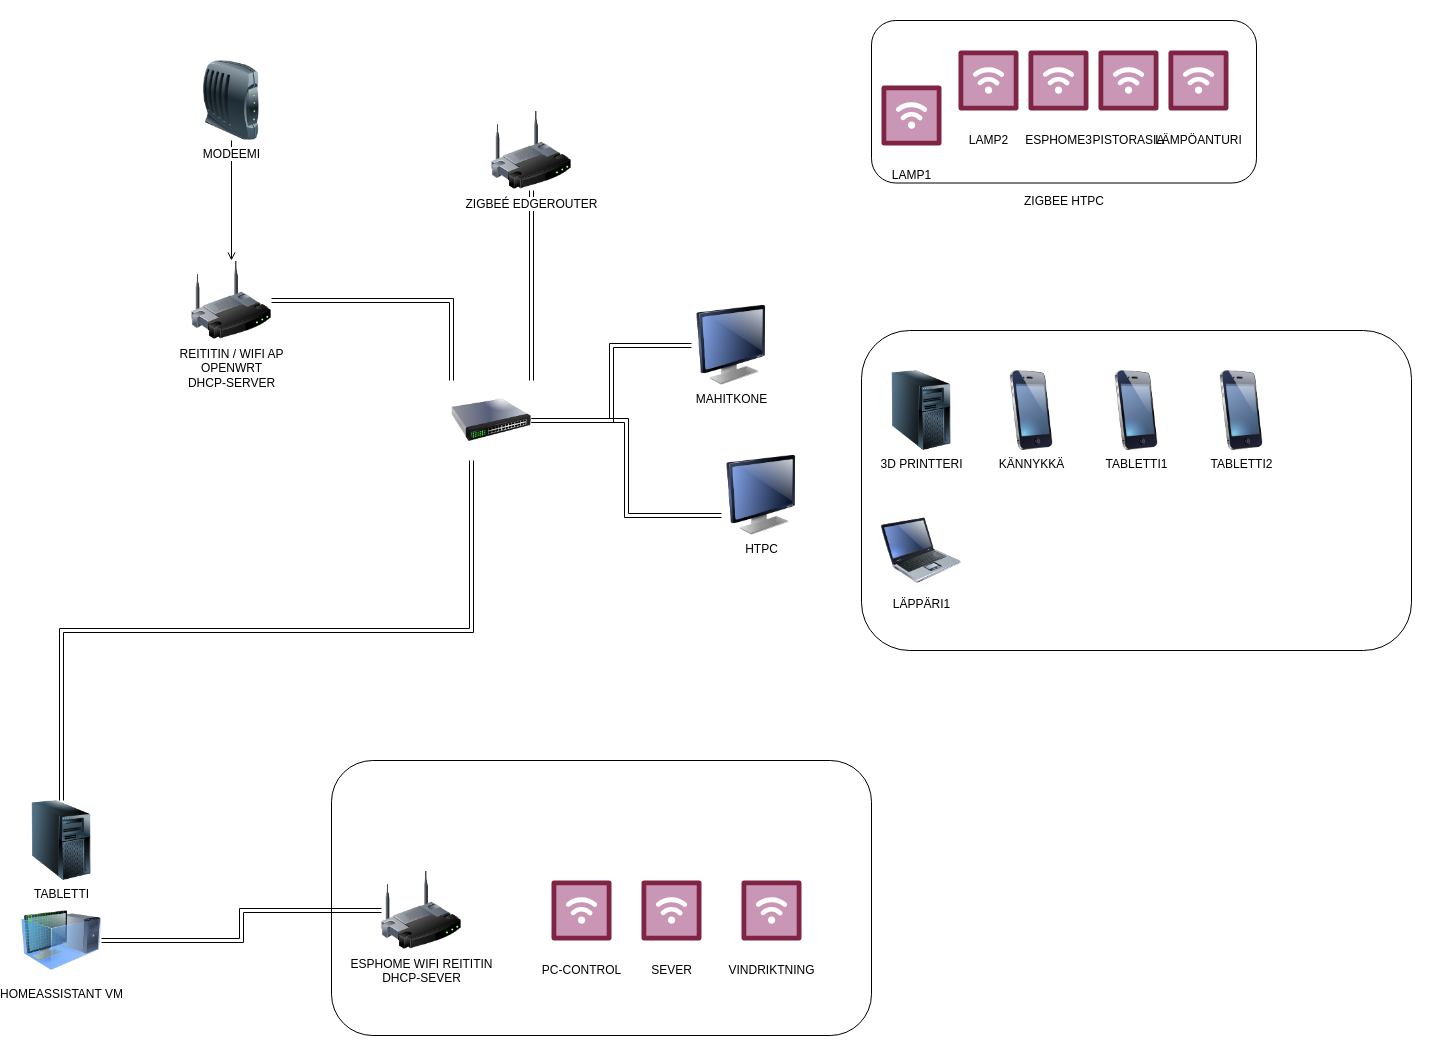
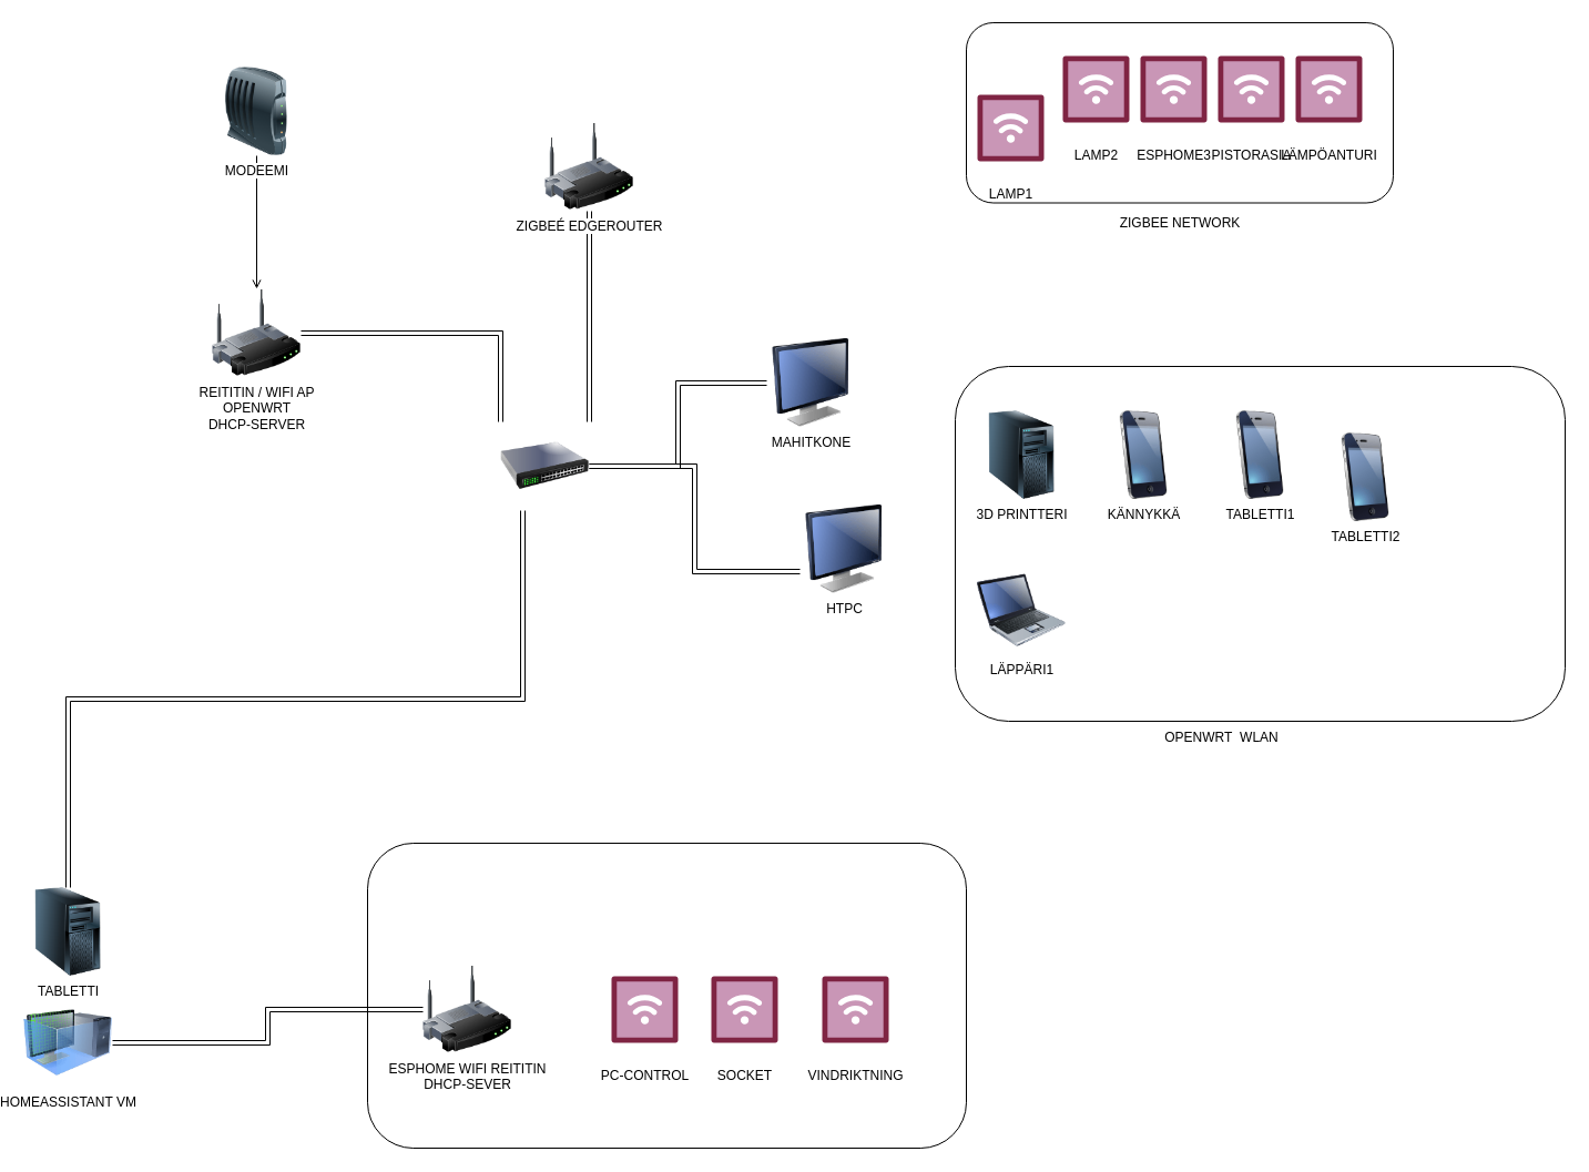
- <mxCell id="24" value="ZIGBEE HTPC" style="text;strokeColor=none;align=center;fillColor=none;html=1;verticalAlign=middle;whiteSpace=wrap;rounded=0;movable=1;resizable=1;rotatable=1;deletable=1;editable=1;locked=0;connectable=1;" vertex="1" parent="22"><mxGeometry x="56.618" y="162.5" width="271.765" height="37.5" as="geometry" /></mxCell>
+ <mxCell id="24" value="ZIGBEE NETWORK" style="text;strokeColor=none;align=center;fillColor=none;html=1;verticalAlign=middle;whiteSpace=wrap;rounded=0;movable=1;resizable=1;rotatable=1;deletable=1;editable=1;locked=0;connectable=1;" vertex="1" parent="22"><mxGeometry x="56.618" y="162.5" width="271.765" height="37.5" as="geometry" /></mxCell>
- <mxCell id="36" value="TABLETTI2" style="image;html=1;image=img/lib/clip_art/telecommunication/iPhone_128x128.png" vertex="1" parent="31"><mxGeometry x="340" y="40" width="80" height="80" as="geometry" /></mxCell>
+ <mxCell id="36" value="TABLETTI2" style="image;html=1;image=img/lib/clip_art/telecommunication/iPhone_128x128.png" vertex="1" parent="31"><mxGeometry x="330" y="60" width="80" height="80" as="geometry" /></mxCell>
+ <mxCell id="33" value="OPENWRT&amp;nbsp; WLAN" style="text;html=1;align=center;verticalAlign=middle;resizable=0;points=[];autosize=1;strokeColor=none;fillColor=none;" vertex="1" parent="31"><mxGeometry x="180" y="320" width="120" height="30" as="geometry" /></mxCell>
- <mxCell id="17" value="SEVER" style="verticalLabelPosition=bottom;aspect=fixed;html=1;shape=mxgraph.salesforce.iot;" parent="1" vertex="1"><mxGeometry x="640" y="880" width="60" height="60" as="geometry" /></mxCell>
+ <mxCell id="17" value="SOCKET" style="verticalLabelPosition=bottom;aspect=fixed;html=1;shape=mxgraph.salesforce.iot;" parent="1" vertex="1"><mxGeometry x="640" y="880" width="60" height="60" as="geometry" /></mxCell>
